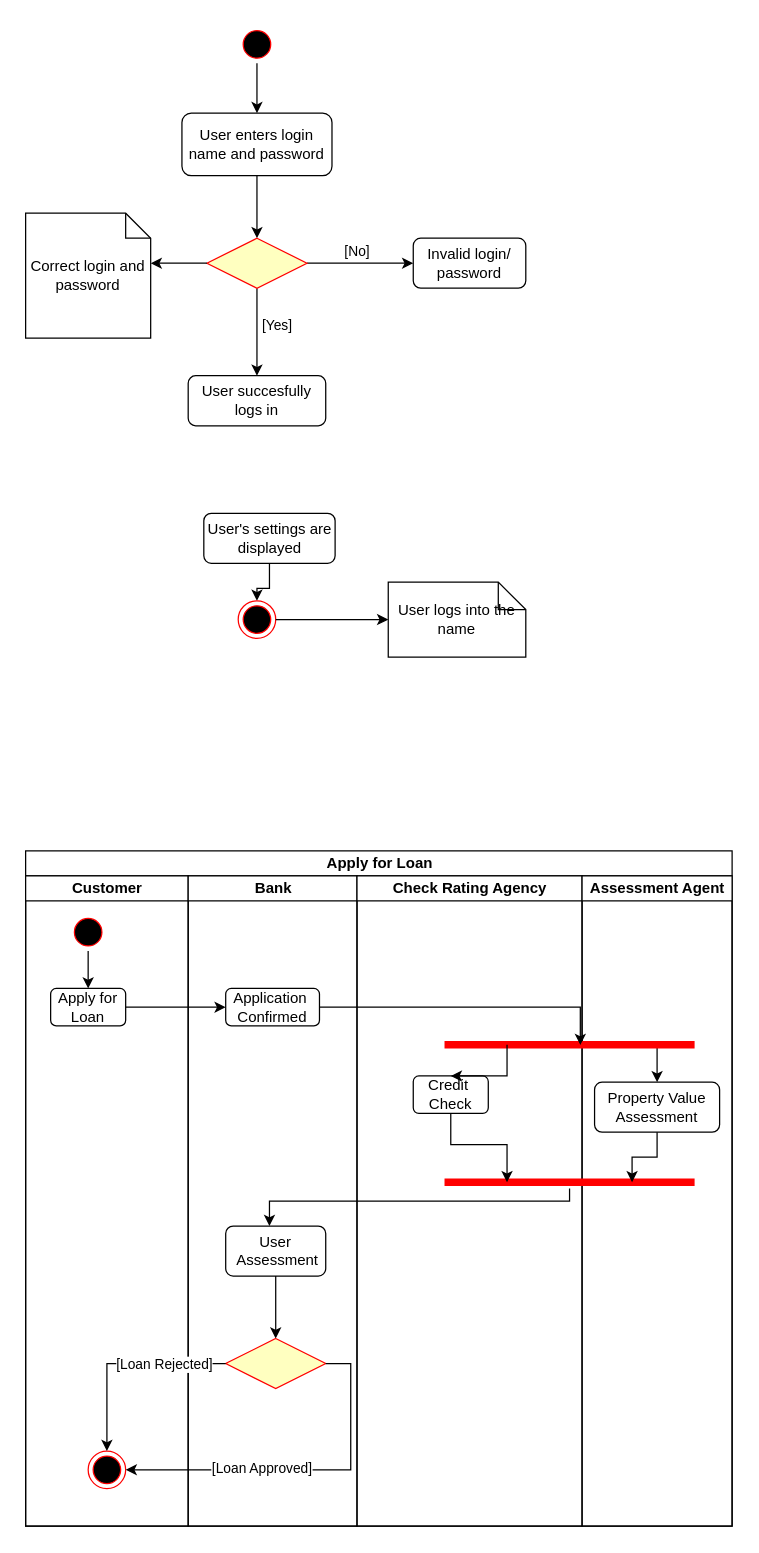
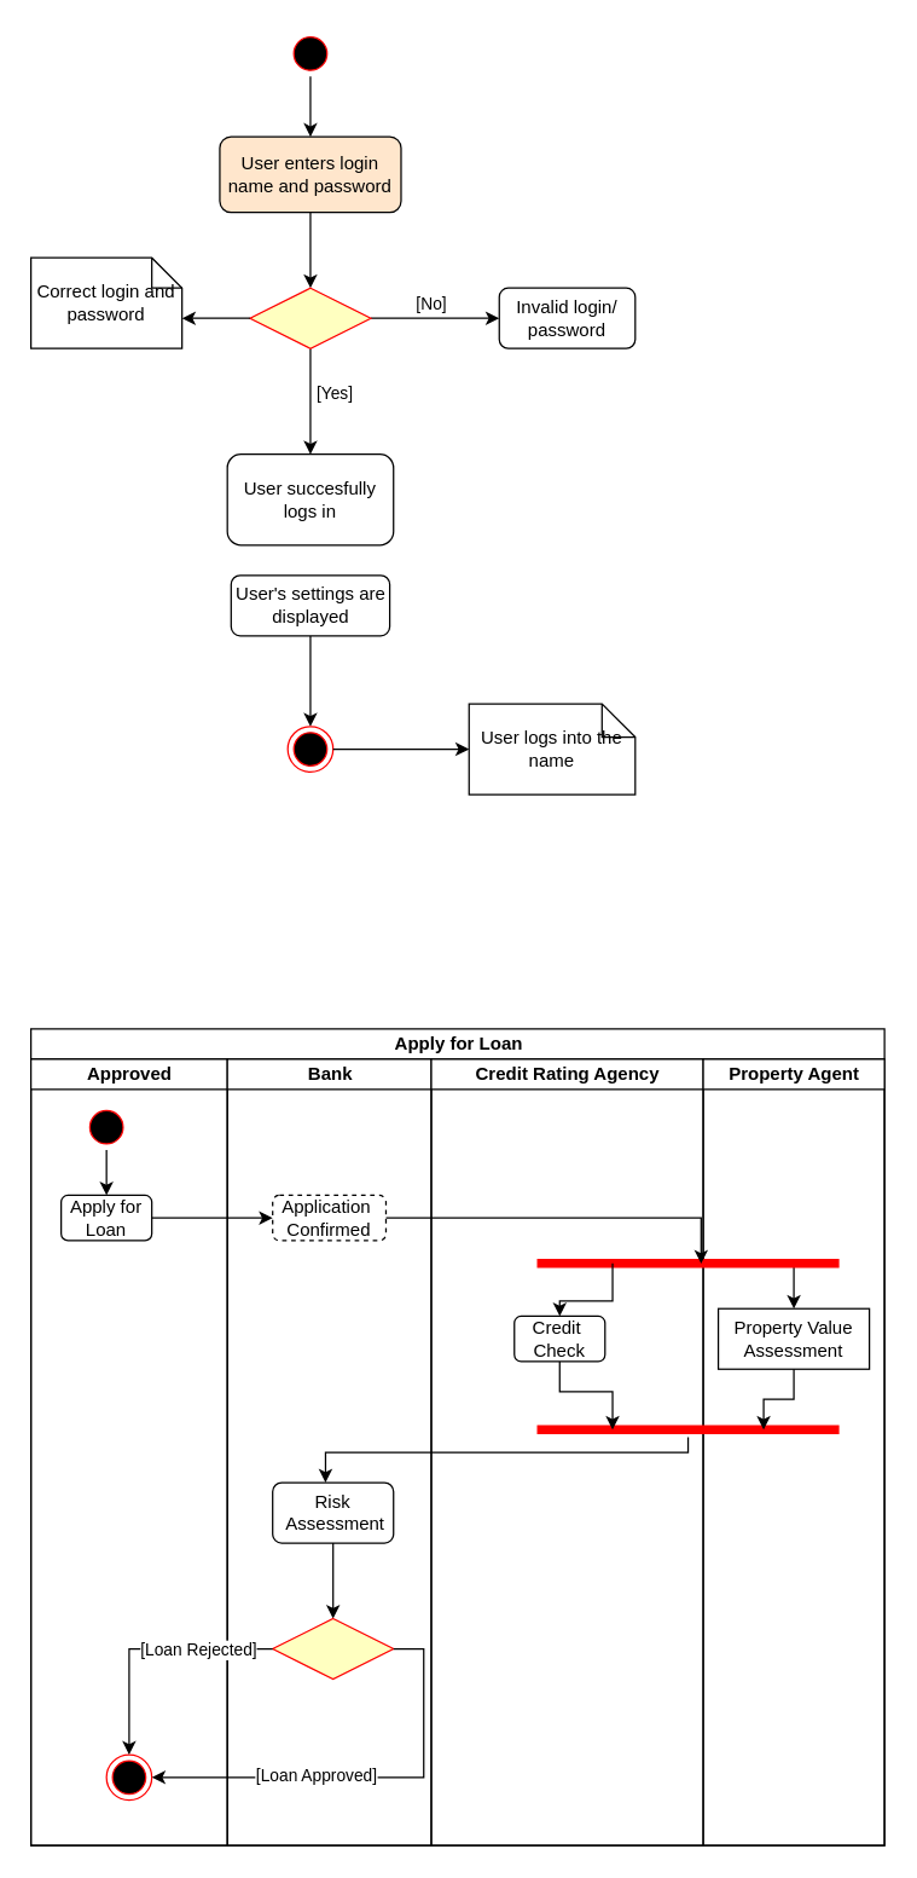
- <mxCell id="5" value="User enters login name and password" style="rounded=1;whiteSpace=wrap;html=1;" vertex="1" parent="1"><mxGeometry x="145" y="90" width="120" height="50" as="geometry" /></mxCell>
+ <mxCell id="5" value="User enters login name and password" style="rounded=1;whiteSpace=wrap;html=1;fillColor=#ffe6cc;" vertex="1" parent="1"><mxGeometry x="145" y="90" width="120" height="50" as="geometry" /></mxCell>
- <mxCell id="16" value="Correct login and password" style="shape=note;size=20;whiteSpace=wrap;html=1;" vertex="1" parent="1"><mxGeometry x="20" y="170" width="100" height="100" as="geometry" /></mxCell>
+ <mxCell id="16" value="Correct login and password" style="shape=note;size=20;whiteSpace=wrap;html=1;" vertex="1" parent="1"><mxGeometry x="20" y="170" width="100" height="60" as="geometry" /></mxCell>
- <mxCell id="12" value="User succesfully &lt;br&gt;logs in" style="rounded=1;whiteSpace=wrap;html=1;" vertex="1" parent="1"><mxGeometry x="150" y="300" width="110" height="40" as="geometry" /></mxCell>
+ <mxCell id="12" value="User succesfully &lt;br&gt;logs in" style="rounded=1;whiteSpace=wrap;html=1;" vertex="1" parent="1"><mxGeometry x="150" y="300" width="110" height="60" as="geometry" /></mxCell>
- <mxCell id="14" value="User's settings are displayed" style="rounded=1;whiteSpace=wrap;html=1;" vertex="1" parent="1"><mxGeometry x="162.5" y="410" width="105" height="40" as="geometry" /></mxCell>
+ <mxCell id="14" value="User's settings are displayed" style="rounded=1;whiteSpace=wrap;html=1;" vertex="1" parent="1"><mxGeometry x="152.5" y="380" width="105" height="40" as="geometry" /></mxCell>
- <mxCell id="21" value="Customer" style="swimlane;startSize=20;html=1;" vertex="1" parent="20"><mxGeometry y="20" width="130" height="520" as="geometry"><mxRectangle y="20" width="40" height="460" as="alternateBounds" /></mxGeometry></mxCell>
+ <mxCell id="21" value="Approved" style="swimlane;startSize=20;html=1;" vertex="1" parent="20"><mxGeometry y="20" width="130" height="520" as="geometry"><mxRectangle y="20" width="40" height="460" as="alternateBounds" /></mxGeometry></mxCell>
- <mxCell id="31" value="Check Rating Agency" style="swimlane;startSize=20;html=1;" vertex="1" parent="20"><mxGeometry x="265" y="20" width="180" height="520" as="geometry"><mxRectangle x="240" y="20" width="40" height="460" as="alternateBounds" /></mxGeometry></mxCell>
+ <mxCell id="31" value="Credit Rating Agency" style="swimlane;startSize=20;html=1;" vertex="1" parent="20"><mxGeometry x="265" y="20" width="180" height="520" as="geometry"><mxRectangle x="240" y="20" width="40" height="460" as="alternateBounds" /></mxGeometry></mxCell>
- <mxCell id="33" value="Assessment Agent" style="swimlane;startSize=20;html=1;" vertex="1" parent="20"><mxGeometry x="445" y="20" width="120" height="520" as="geometry"><mxRectangle x="240" y="20" width="40" height="460" as="alternateBounds" /></mxGeometry></mxCell>
+ <mxCell id="33" value="Property Agent" style="swimlane;startSize=20;html=1;" vertex="1" parent="20"><mxGeometry x="445" y="20" width="120" height="520" as="geometry"><mxRectangle x="240" y="20" width="40" height="460" as="alternateBounds" /></mxGeometry></mxCell>
- <mxCell id="27" value="Application&amp;nbsp;&lt;br&gt;Confirmed" style="rounded=1;whiteSpace=wrap;html=1;" vertex="1" parent="26"><mxGeometry x="30" y="90" width="75" height="30" as="geometry" /></mxCell>
+ <mxCell id="27" value="Application&amp;nbsp;&lt;br&gt;Confirmed" style="rounded=1;whiteSpace=wrap;html=1;dashed=1;" vertex="1" parent="26"><mxGeometry x="30" y="90" width="75" height="30" as="geometry" /></mxCell>
- <mxCell id="32" value="Credit&amp;nbsp;&lt;br&gt;Check" style="rounded=1;whiteSpace=wrap;html=1;" vertex="1" parent="31"><mxGeometry x="45" y="160" width="60" height="30" as="geometry" /></mxCell>
+ <mxCell id="32" value="Credit&amp;nbsp;&lt;br&gt;Check" style="rounded=1;whiteSpace=wrap;html=1;" vertex="1" parent="31"><mxGeometry x="55" y="170" width="60" height="30" as="geometry" /></mxCell>
- <mxCell id="36" value="Property Value&lt;br&gt;Assessment" style="rounded=1;whiteSpace=wrap;html=1;" vertex="1" parent="33"><mxGeometry x="10" y="165" width="100" height="40" as="geometry" /></mxCell>
+ <mxCell id="36" value="Property Value&lt;br&gt;Assessment" style="whiteSpace=wrap;html=1;rounded=0;" vertex="1" parent="33"><mxGeometry x="10" y="165" width="100" height="40" as="geometry" /></mxCell>
- <mxCell id="29" value="User&lt;br&gt;&amp;nbsp;Assessment&lt;br&gt;" style="rounded=1;whiteSpace=wrap;html=1;" vertex="1" parent="26"><mxGeometry x="30" y="280" width="80" height="40" as="geometry" /></mxCell>
+ <mxCell id="29" value="Risk&lt;br&gt;&amp;nbsp;Assessment&lt;br&gt;" style="rounded=1;whiteSpace=wrap;html=1;" vertex="1" parent="26"><mxGeometry x="30" y="280" width="80" height="40" as="geometry" /></mxCell>
